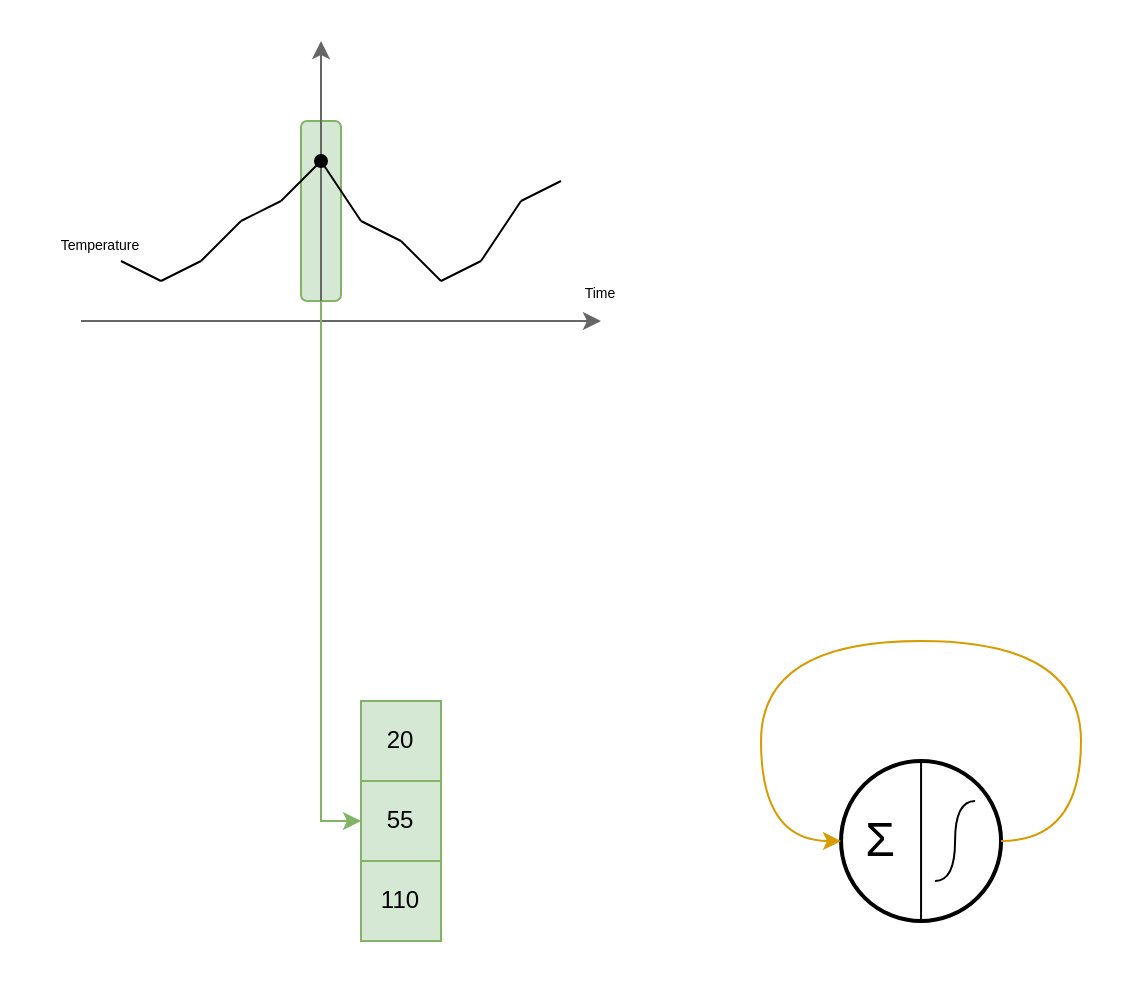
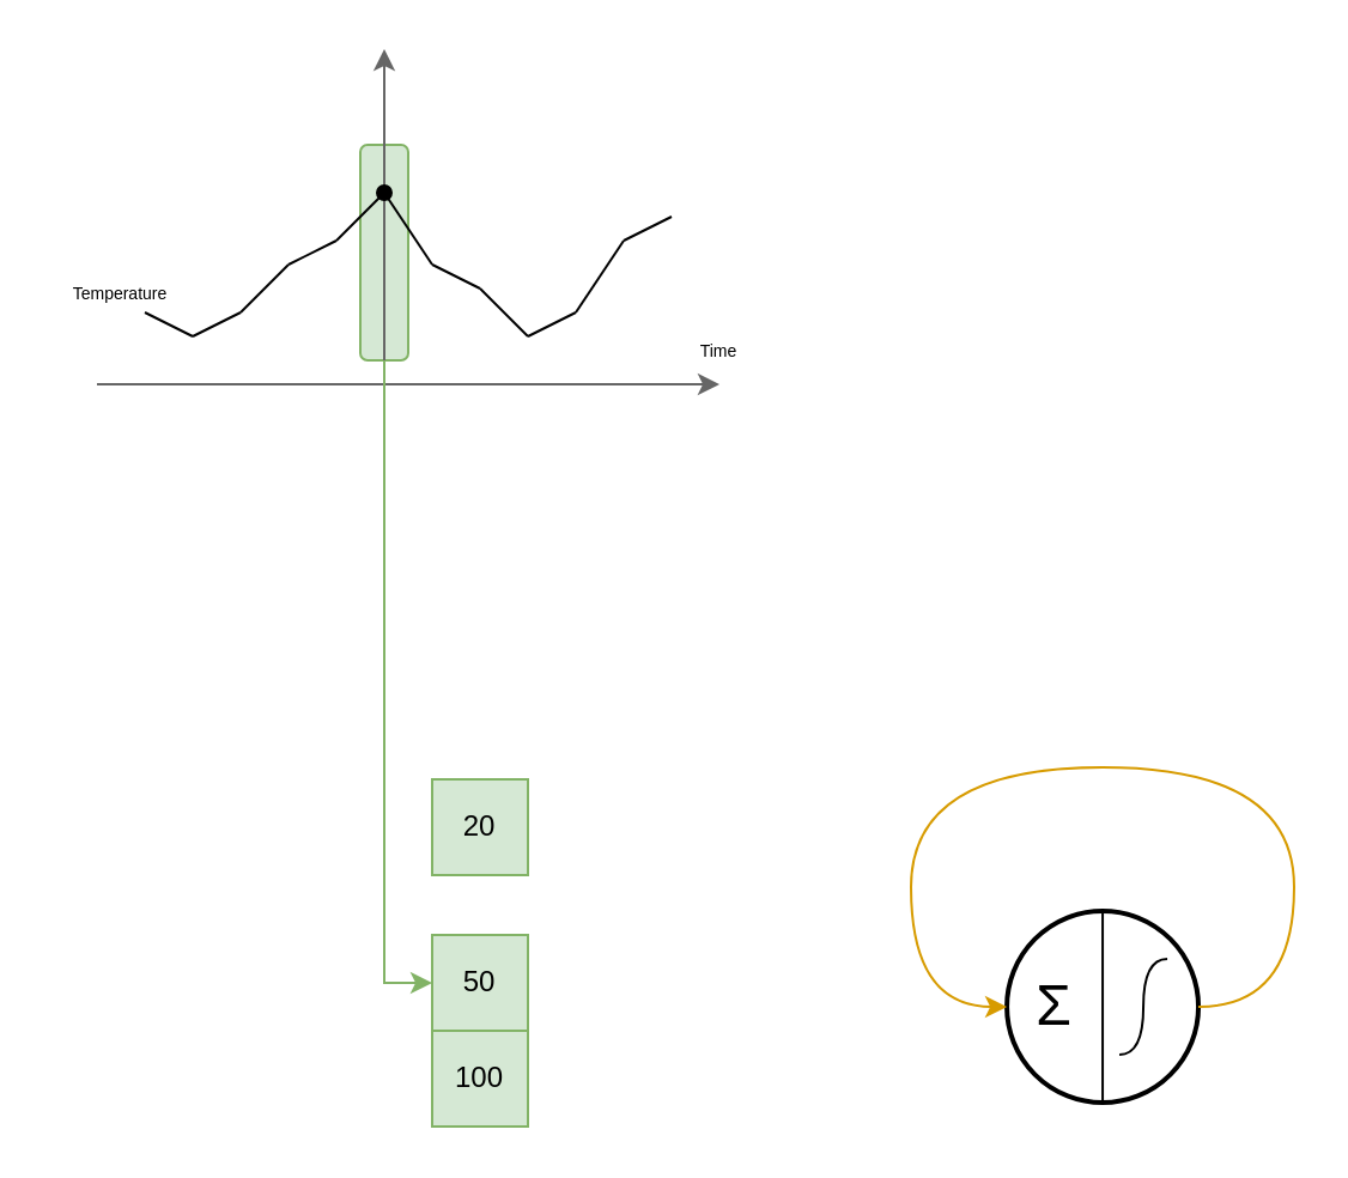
- <mxCell id="8" value="20" style="rounded=0;whiteSpace=wrap;html=1;fillColor=#d5e8d4;strokeColor=#82b366;" vertex="1" parent="1"><mxGeometry x="180" y="350" width="40" height="40" as="geometry" /></mxCell>
+ <mxCell id="8" value="20" style="rounded=0;whiteSpace=wrap;html=1;fillColor=#d5e8d4;strokeColor=#82b366;" vertex="1" parent="1"><mxGeometry x="180" y="325" width="40" height="40" as="geometry" /></mxCell>
- <mxCell id="9" value="55" style="rounded=0;whiteSpace=wrap;html=1;fillColor=#d5e8d4;strokeColor=#82b366;" vertex="1" parent="1"><mxGeometry x="180" y="390" width="40" height="40" as="geometry" /></mxCell>
+ <mxCell id="9" value="50" style="rounded=0;whiteSpace=wrap;html=1;fillColor=#d5e8d4;strokeColor=#82b366;" vertex="1" parent="1"><mxGeometry x="180" y="390" width="40" height="40" as="geometry" /></mxCell>
- <mxCell id="10" value="110" style="rounded=0;whiteSpace=wrap;html=1;fillColor=#d5e8d4;strokeColor=#82b366;" vertex="1" parent="1"><mxGeometry x="180" y="430" width="40" height="40" as="geometry" /></mxCell>
+ <mxCell id="10" value="100" style="rounded=0;whiteSpace=wrap;html=1;fillColor=#d5e8d4;strokeColor=#82b366;" vertex="1" parent="1"><mxGeometry x="180" y="430" width="40" height="40" as="geometry" /></mxCell>
